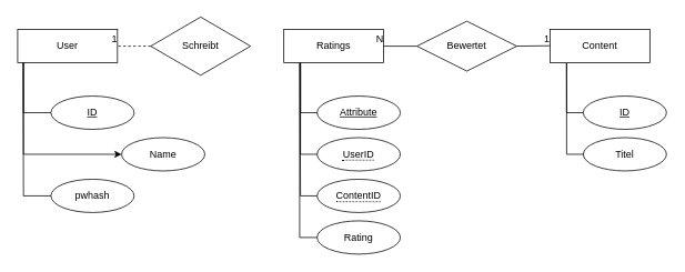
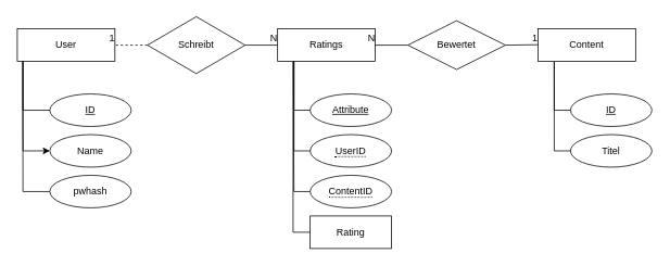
+ <mxCell id="12" value="" style="endArrow=none;html=1;rounded=0;exitX=1;exitY=0.5;exitDx=0;exitDy=0;entryX=0;entryY=0.5;entryDx=0;entryDy=0;" edge="1" parent="1" source="9" target="2"><mxGeometry relative="1" as="geometry"><mxPoint x="390" y="145" as="sourcePoint" /><mxPoint x="550" y="145" as="targetPoint" /></mxGeometry></mxCell>
+ <mxCell id="13" value="N" style="resizable=0;html=1;align=right;verticalAlign=bottom;" connectable="0" vertex="1" parent="12"><mxGeometry x="1" relative="1" as="geometry" /></mxCell>
- <mxCell id="20" value="Name" style="ellipse;whiteSpace=wrap;html=1;align=center;" vertex="1" parent="1"><mxGeometry x="145" y="165" width="100" height="40" as="geometry" /></mxCell>
+ <mxCell id="20" value="Name" style="ellipse;whiteSpace=wrap;html=1;align=center;" vertex="1" parent="1"><mxGeometry x="60" y="165" width="100" height="40" as="geometry" /></mxCell>
- <mxCell id="19" value="Rating" style="ellipse;whiteSpace=wrap;html=1;align=center;" vertex="1" parent="1"><mxGeometry x="380" y="265" width="100" height="40" as="geometry" /></mxCell>
+ <mxCell id="19" value="Rating" style="whiteSpace=wrap;html=1;align=center;rounded=0;" vertex="1" parent="1"><mxGeometry x="380" y="265" width="100" height="40" as="geometry" /></mxCell>
